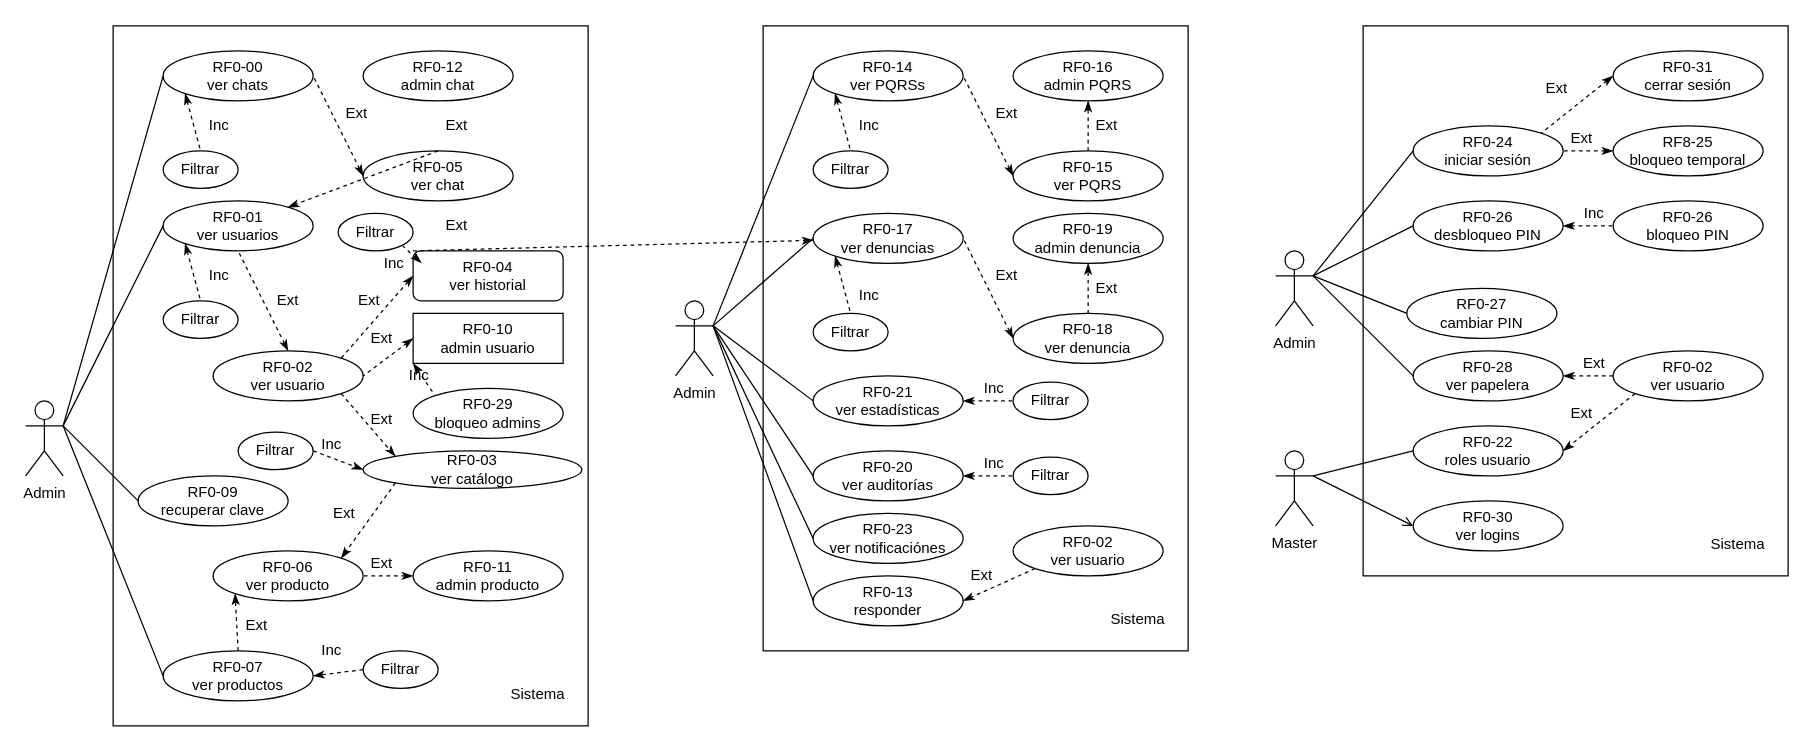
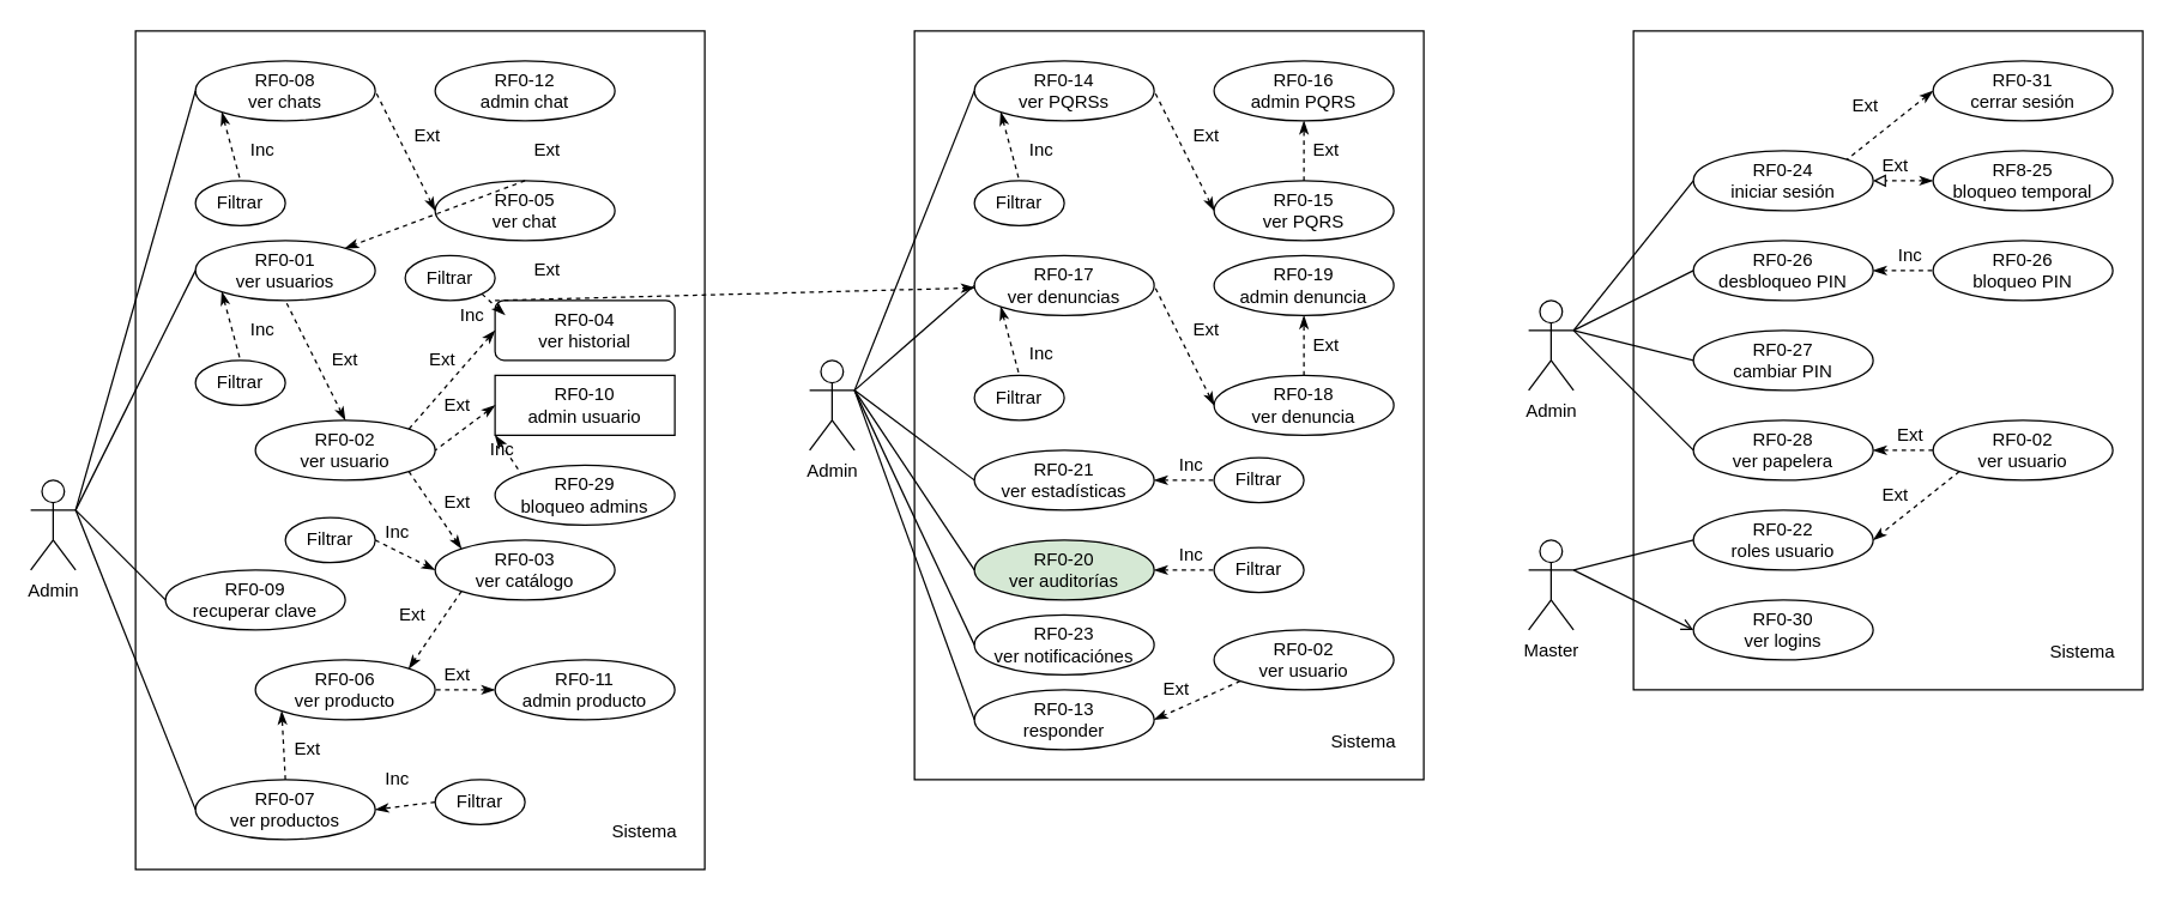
- <mxCell id="11" value="RF0-00&lt;div&gt;ver chats&lt;/div&gt;" style="ellipse;whiteSpace=wrap;html=1;" parent="1" vertex="1"><mxGeometry x="130" y="40" width="120" height="40" as="geometry" /></mxCell>
+ <mxCell id="11" value="RF0-08&lt;div&gt;ver chats&lt;/div&gt;" style="ellipse;whiteSpace=wrap;html=1;" parent="1" vertex="1"><mxGeometry x="130" y="40" width="120" height="40" as="geometry" /></mxCell>
- <mxCell id="103" value="" style="endArrow=none;dashed=1;html=1;rounded=0;entryX=1;entryY=0.5;entryDx=0;entryDy=0;endFill=0;startArrow=classicThin;startFill=1;exitX=0;exitY=0.5;exitDx=0;exitDy=0;" parent="1" source="110" target="99" edge="1"><mxGeometry width="50" height="50" relative="1" as="geometry"><mxPoint x="1150" y="160" as="sourcePoint" /><mxPoint x="1210" y="556" as="targetPoint" /></mxGeometry></mxCell>
+ <mxCell id="103" value="" style="endArrow=block;dashed=1;html=1;rounded=0;entryX=1;entryY=0.5;entryDx=0;entryDy=0;endFill=0;startArrow=classicThin;startFill=1;exitX=0;exitY=0.5;exitDx=0;exitDy=0;" parent="1" source="110" target="99" edge="1"><mxGeometry width="50" height="50" relative="1" as="geometry"><mxPoint x="1150" y="160" as="sourcePoint" /><mxPoint x="1210" y="556" as="targetPoint" /></mxGeometry></mxCell>
- <mxCell id="112" value="RF0-27&lt;div&gt;cambiar PIN&lt;/div&gt;" style="ellipse;whiteSpace=wrap;html=1;" parent="1" vertex="1"><mxGeometry x="1125" y="230" width="120" height="40" as="geometry" /></mxCell>
+ <mxCell id="112" value="RF0-27&lt;div&gt;cambiar PIN&lt;/div&gt;" style="ellipse;whiteSpace=wrap;html=1;" parent="1" vertex="1"><mxGeometry x="1130" y="220" width="120" height="40" as="geometry" /></mxCell>
- <mxCell id="6" value="RF0-03&lt;div&gt;ver catálogo&lt;/div&gt;" style="ellipse;whiteSpace=wrap;html=1;" parent="1" vertex="1"><mxGeometry x="290" y="360" width="175" height="30" as="geometry" /></mxCell>
+ <mxCell id="6" value="RF0-03&lt;div&gt;ver catálogo&lt;/div&gt;" style="ellipse;whiteSpace=wrap;html=1;" parent="1" vertex="1"><mxGeometry x="290" y="360" width="120" height="40" as="geometry" /></mxCell>
- <mxCell id="23" value="RF0-20&lt;div&gt;ver auditorías&lt;/div&gt;" style="ellipse;whiteSpace=wrap;html=1;" parent="1" vertex="1"><mxGeometry x="650" y="360" width="120" height="40" as="geometry" /></mxCell>
+ <mxCell id="23" value="RF0-20&lt;div&gt;ver auditorías&lt;/div&gt;" style="ellipse;whiteSpace=wrap;html=1;fillColor=#d5e8d4;" parent="1" vertex="1"><mxGeometry x="650" y="360" width="120" height="40" as="geometry" /></mxCell>
